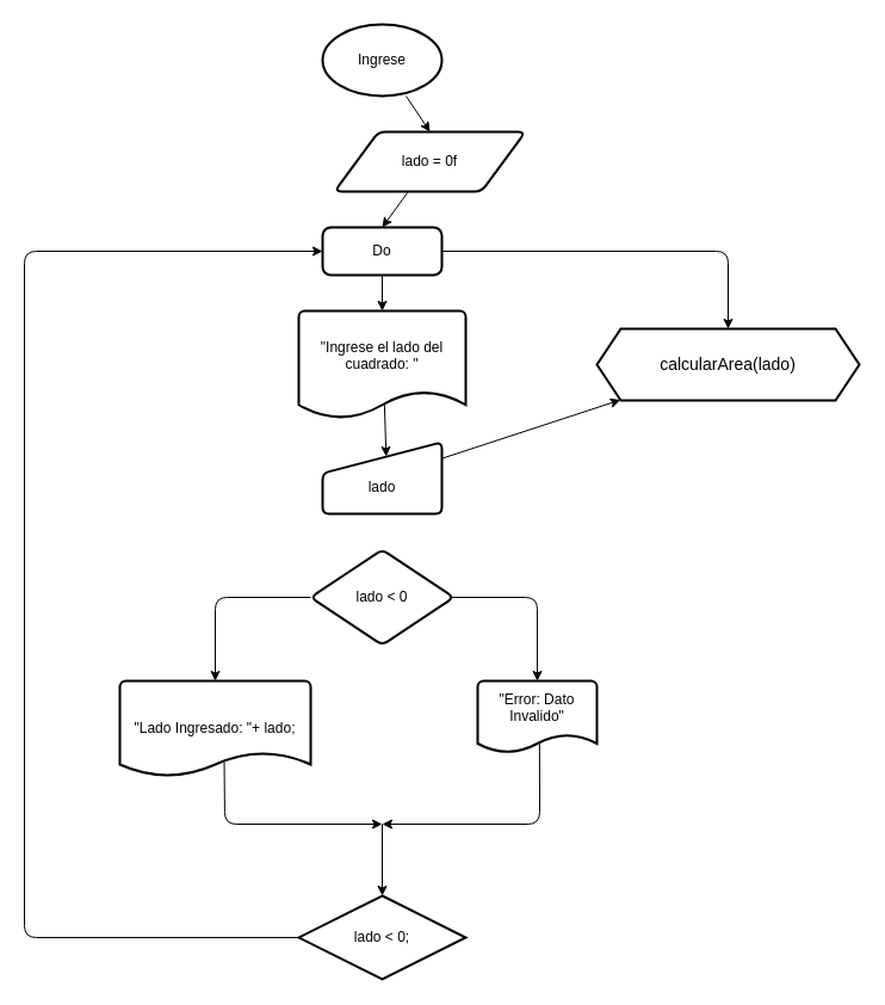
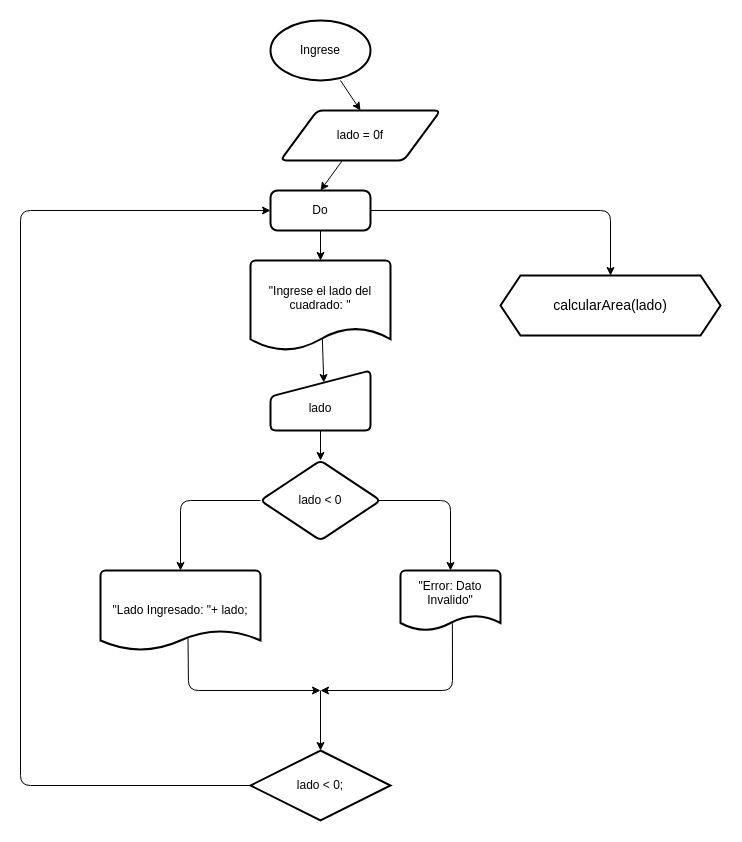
- <mxCell id="7" value="" style="edgeStyle=none;html=1;" edge="1" parent="1" source="8" target="23"><mxGeometry relative="1" as="geometry" /></mxCell>
+ <mxCell id="7" value="" style="edgeStyle=none;html=1;" edge="1" parent="1" source="8" target="10"><mxGeometry relative="1" as="geometry" /></mxCell>
